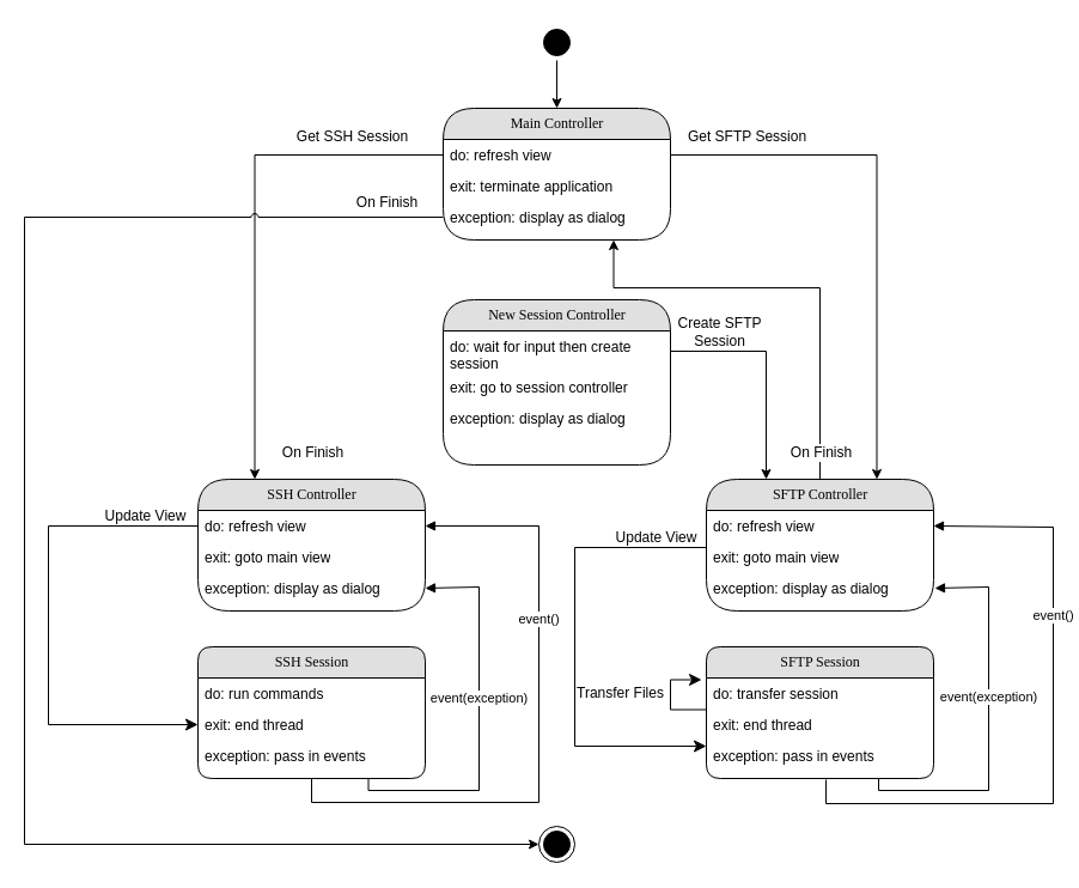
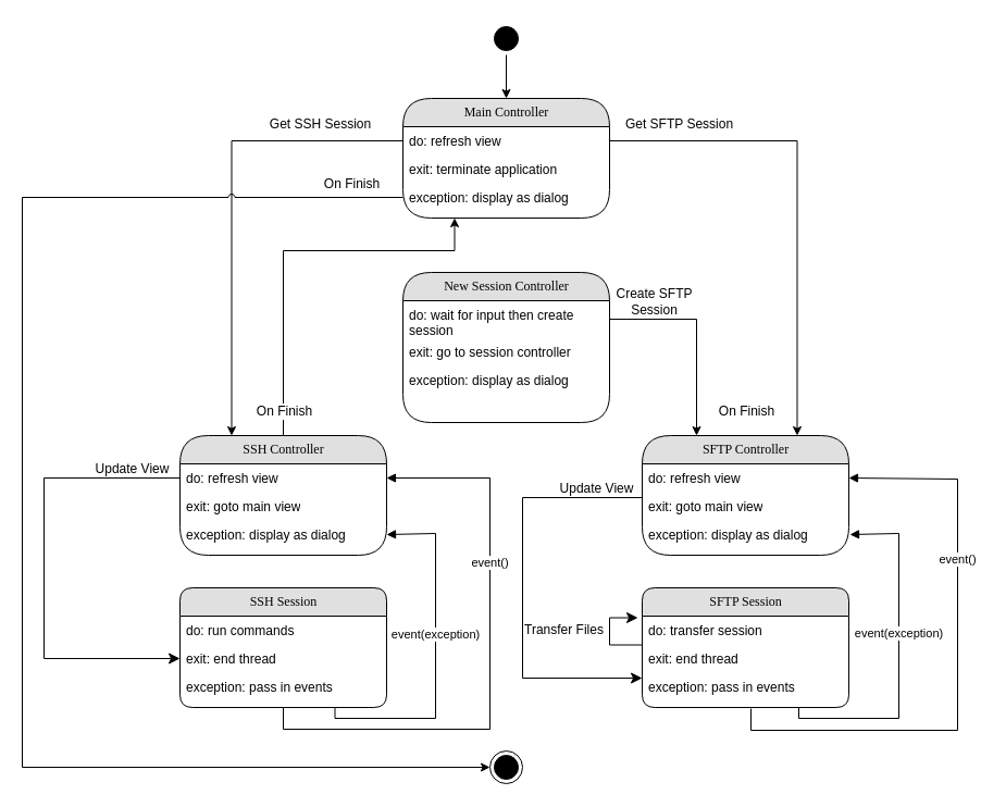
+ <mxCell id="47" value="" style="endArrow=classic;html=1;strokeColor=#000000;exitX=0.5;exitY=0;exitDx=0;exitDy=0;entryX=0.25;entryY=1;entryDx=0;entryDy=0;edgeStyle=orthogonalEdgeStyle;rounded=0;" edge="1" parent="1" source="10" target="33"><mxGeometry width="50" height="50" relative="1" as="geometry"><mxPoint x="235" y="360" as="sourcePoint" /><mxPoint x="285" y="310" as="targetPoint" /><Array as="points"><mxPoint x="260" y="230" /><mxPoint x="418" y="230" /></Array></mxGeometry></mxCell>
- <mxCell id="49" value="" style="endArrow=classic;html=1;strokeColor=#000000;exitX=0.5;exitY=0;exitDx=0;exitDy=0;entryX=0.75;entryY=1;entryDx=0;entryDy=0;edgeStyle=orthogonalEdgeStyle;rounded=0;" edge="1" parent="1" source="21" target="33"><mxGeometry width="50" height="50" relative="1" as="geometry"><mxPoint x="270" y="410" as="sourcePoint" /><mxPoint x="428" y="210" as="targetPoint" /><Array as="points"><mxPoint x="685" y="240" /><mxPoint x="513" y="240" /></Array></mxGeometry></mxCell>
